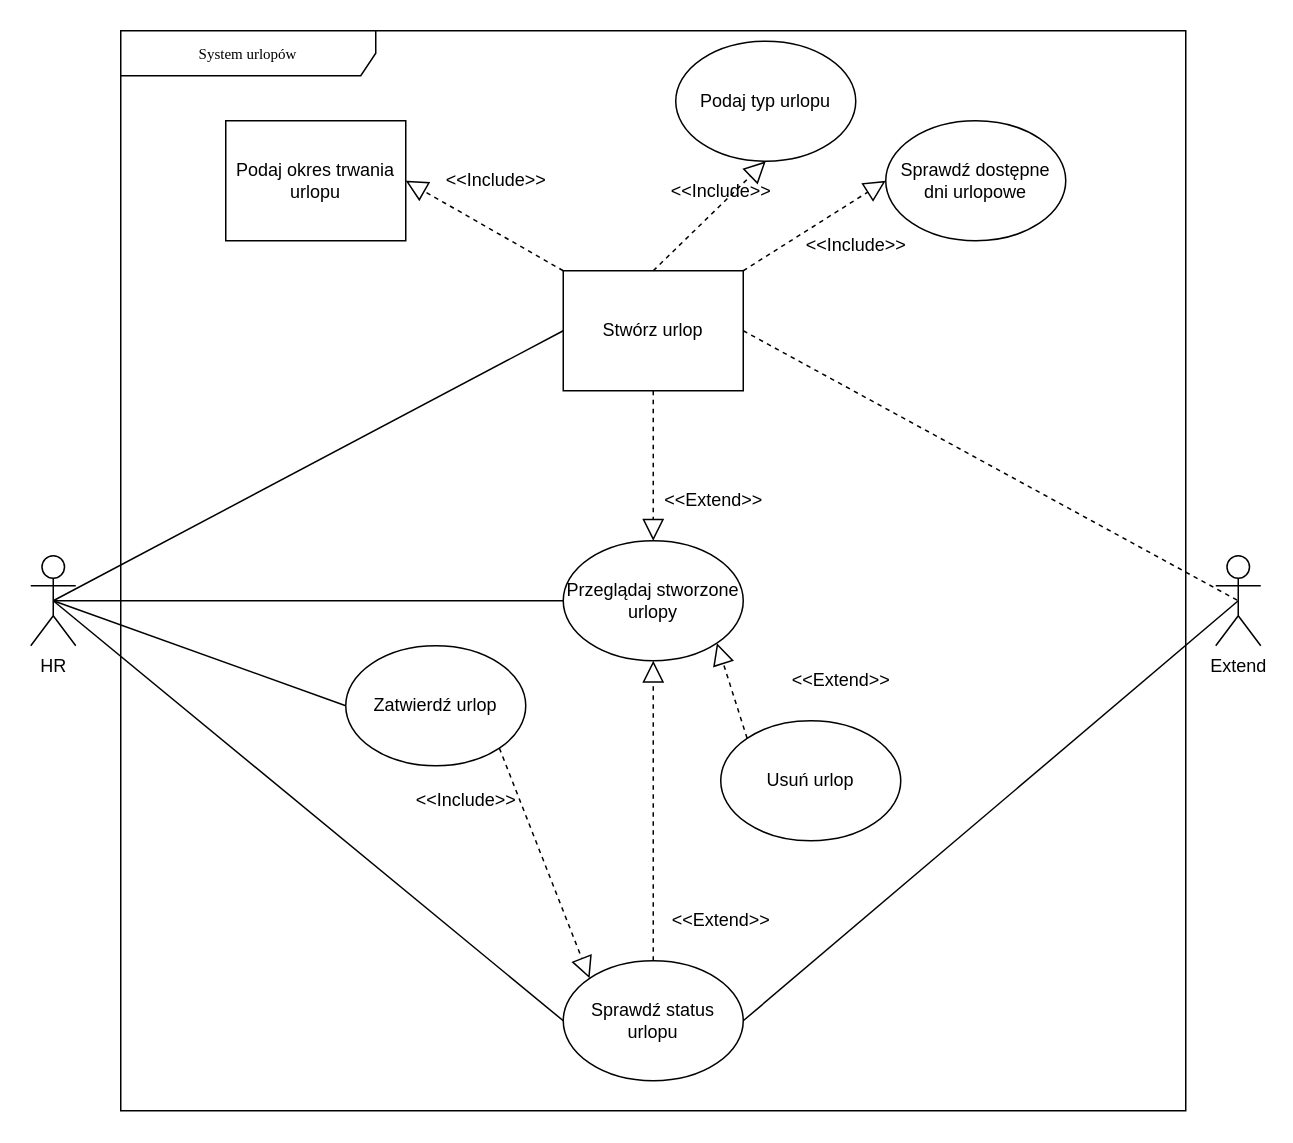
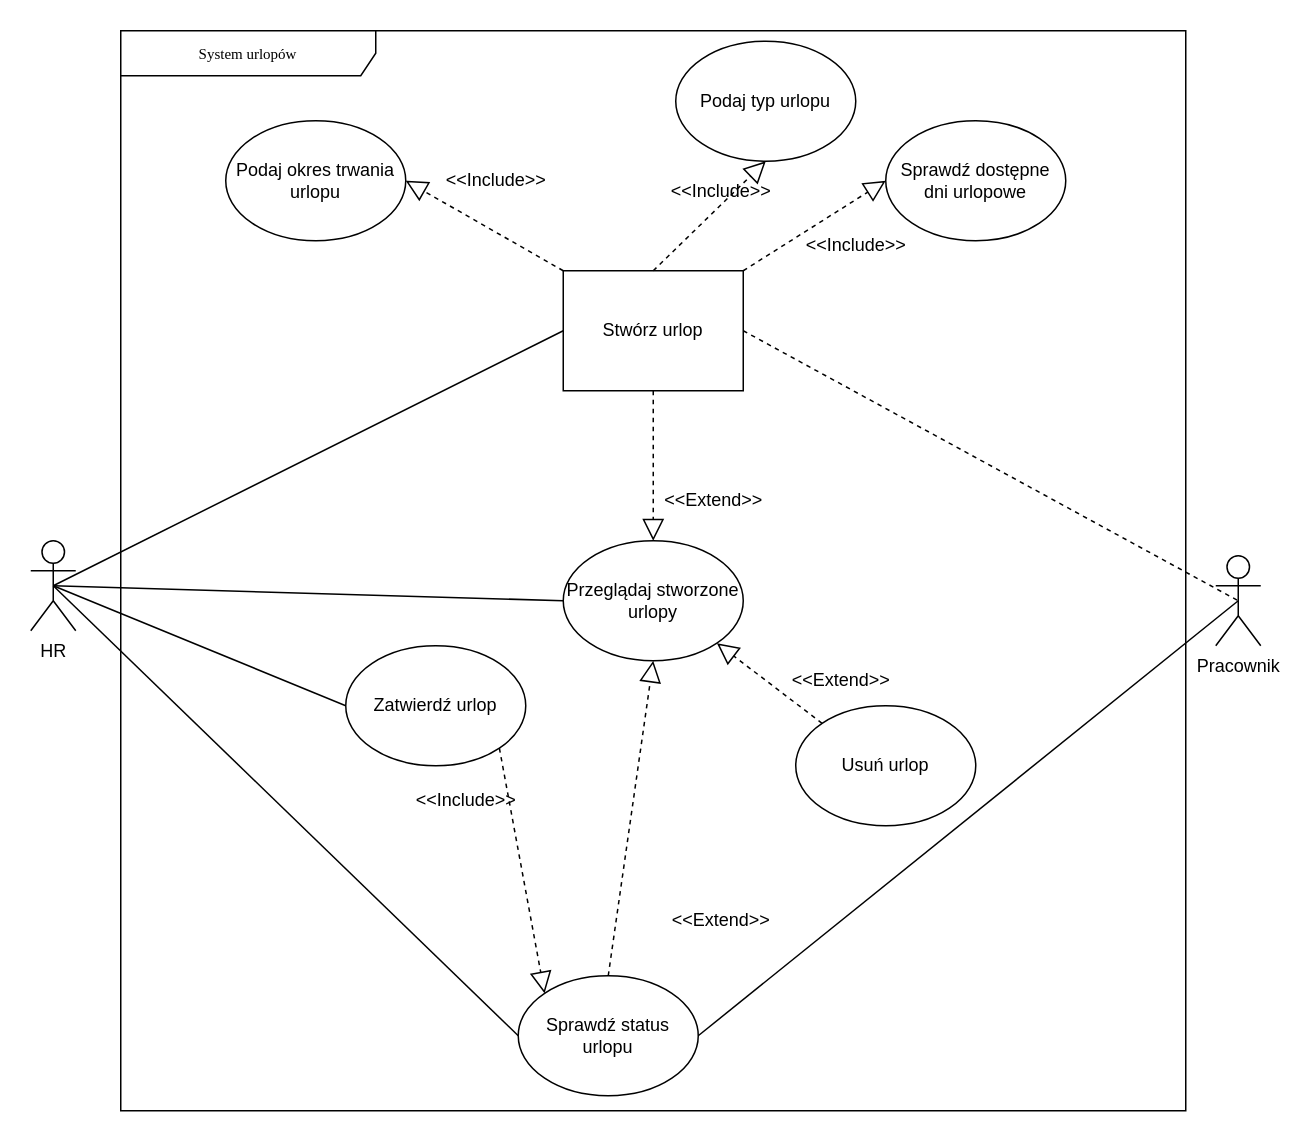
- <mxCell id="6" value="Podaj okres trwania urlopu" style="whiteSpace=wrap;html=1;rounded=0;" vertex="1" parent="1"><mxGeometry x="150" y="80" width="120" height="80" as="geometry" /></mxCell>
+ <mxCell id="6" value="Podaj okres trwania urlopu" style="ellipse;whiteSpace=wrap;html=1;" vertex="1" parent="1"><mxGeometry x="150" y="80" width="120" height="80" as="geometry" /></mxCell>
- <mxCell id="8" value="HR" style="shape=umlActor;verticalLabelPosition=bottom;verticalAlign=top;html=1;" vertex="1" parent="1"><mxGeometry x="20" y="370" width="30" height="60" as="geometry" /></mxCell>
+ <mxCell id="8" value="HR" style="shape=umlActor;verticalLabelPosition=bottom;verticalAlign=top;html=1;" vertex="1" parent="1"><mxGeometry x="20" y="360" width="30" height="60" as="geometry" /></mxCell>
- <mxCell id="3" value="Extend" style="shape=umlActor;verticalLabelPosition=bottom;verticalAlign=top;html=1;" vertex="1" parent="1"><mxGeometry x="810" y="370" width="30" height="60" as="geometry" /></mxCell>
+ <mxCell id="3" value="Pracownik" style="shape=umlActor;verticalLabelPosition=bottom;verticalAlign=top;html=1;" vertex="1" parent="1"><mxGeometry x="810" y="370" width="30" height="60" as="geometry" /></mxCell>
- <mxCell id="21" value="Usuń urlop" style="ellipse;whiteSpace=wrap;html=1;" vertex="1" parent="1"><mxGeometry x="480" y="480" width="120" height="80" as="geometry" /></mxCell>
+ <mxCell id="21" value="Usuń urlop" style="ellipse;whiteSpace=wrap;html=1;" vertex="1" parent="1"><mxGeometry x="530" y="470" width="120" height="80" as="geometry" /></mxCell>
- <mxCell id="22" value="Sprawdź status urlopu" style="ellipse;whiteSpace=wrap;html=1;" vertex="1" parent="1"><mxGeometry x="375" y="640" width="120" height="80" as="geometry" /></mxCell>
+ <mxCell id="22" value="Sprawdź status urlopu" style="ellipse;whiteSpace=wrap;html=1;" vertex="1" parent="1"><mxGeometry x="345" y="650" width="120" height="80" as="geometry" /></mxCell>
